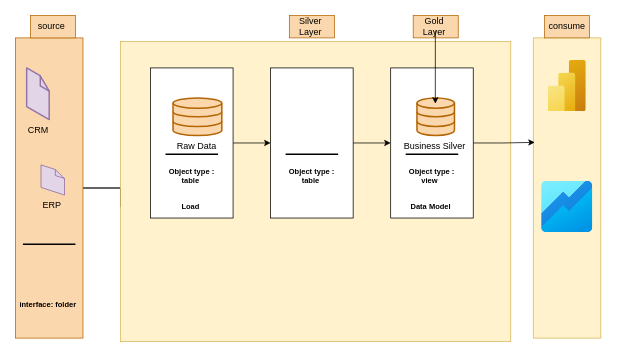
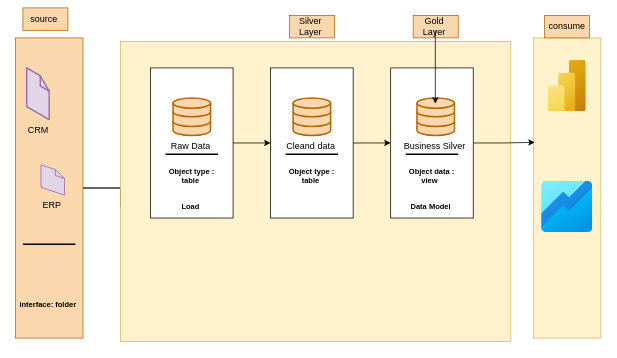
- <mxCell id="22" value="source&amp;nbsp;" style="text;html=1;align=center;verticalAlign=middle;whiteSpace=wrap;rounded=0;fillColor=#fad7ac;strokeColor=#b46504;" vertex="1" parent="1"><mxGeometry x="40" y="20" width="60" height="30" as="geometry" /></mxCell>
+ <mxCell id="22" value="source&amp;nbsp;" style="text;html=1;align=center;verticalAlign=middle;whiteSpace=wrap;rounded=0;fillColor=#fad7ac;strokeColor=#b46504;" vertex="1" parent="1"><mxGeometry x="30" y="10" width="60" height="30" as="geometry" /></mxCell>
- <mxCell id="16" value="Raw Data&amp;nbsp;" style="html=1;verticalLabelPosition=bottom;align=center;labelBackgroundColor=#ffffff;verticalAlign=top;strokeWidth=2;strokeColor=#b46504;shadow=0;dashed=0;shape=mxgraph.ios7.icons.data;fillColor=#fad7ac;" vertex="1" parent="1"><mxGeometry x="230" y="130" width="65" height="50" as="geometry" /></mxCell>
+ <mxCell id="16" value="Raw Data&amp;nbsp;" style="html=1;verticalLabelPosition=bottom;align=center;labelBackgroundColor=#ffffff;verticalAlign=top;strokeWidth=2;strokeColor=#b46504;shadow=0;dashed=0;shape=mxgraph.ios7.icons.data;fillColor=#fad7ac;" vertex="1" parent="1"><mxGeometry x="230" y="130" width="50" height="50" as="geometry" /></mxCell>
+ <mxCell id="17" value="Cleand data&amp;nbsp;" style="html=1;verticalLabelPosition=bottom;align=center;labelBackgroundColor=#ffffff;verticalAlign=top;strokeWidth=2;strokeColor=#b46504;shadow=0;dashed=0;shape=mxgraph.ios7.icons.data;fillColor=#fad7ac;" vertex="1" parent="1"><mxGeometry x="390" y="130" width="50" height="50" as="geometry" /></mxCell>
- <mxCell id="30" value="&lt;h6&gt;&lt;font face=&quot;Helvetica&quot; style=&quot;font-size: 10px;&quot;&gt;Object type : view&amp;nbsp;&amp;nbsp;&lt;/font&gt;&lt;/h6&gt;" style="text;html=1;align=center;verticalAlign=middle;whiteSpace=wrap;rounded=0;" vertex="1" parent="1"><mxGeometry x="530" y="219.4" width="90" height="30" as="geometry" /></mxCell>
+ <mxCell id="30" value="&lt;h6&gt;&lt;font face=&quot;Helvetica&quot; style=&quot;font-size: 10px;&quot;&gt;Object data : view&amp;nbsp;&amp;nbsp;&lt;/font&gt;&lt;/h6&gt;" style="text;html=1;align=center;verticalAlign=middle;whiteSpace=wrap;rounded=0;" vertex="1" parent="1"><mxGeometry x="530" y="219.4" width="90" height="30" as="geometry" /></mxCell>
